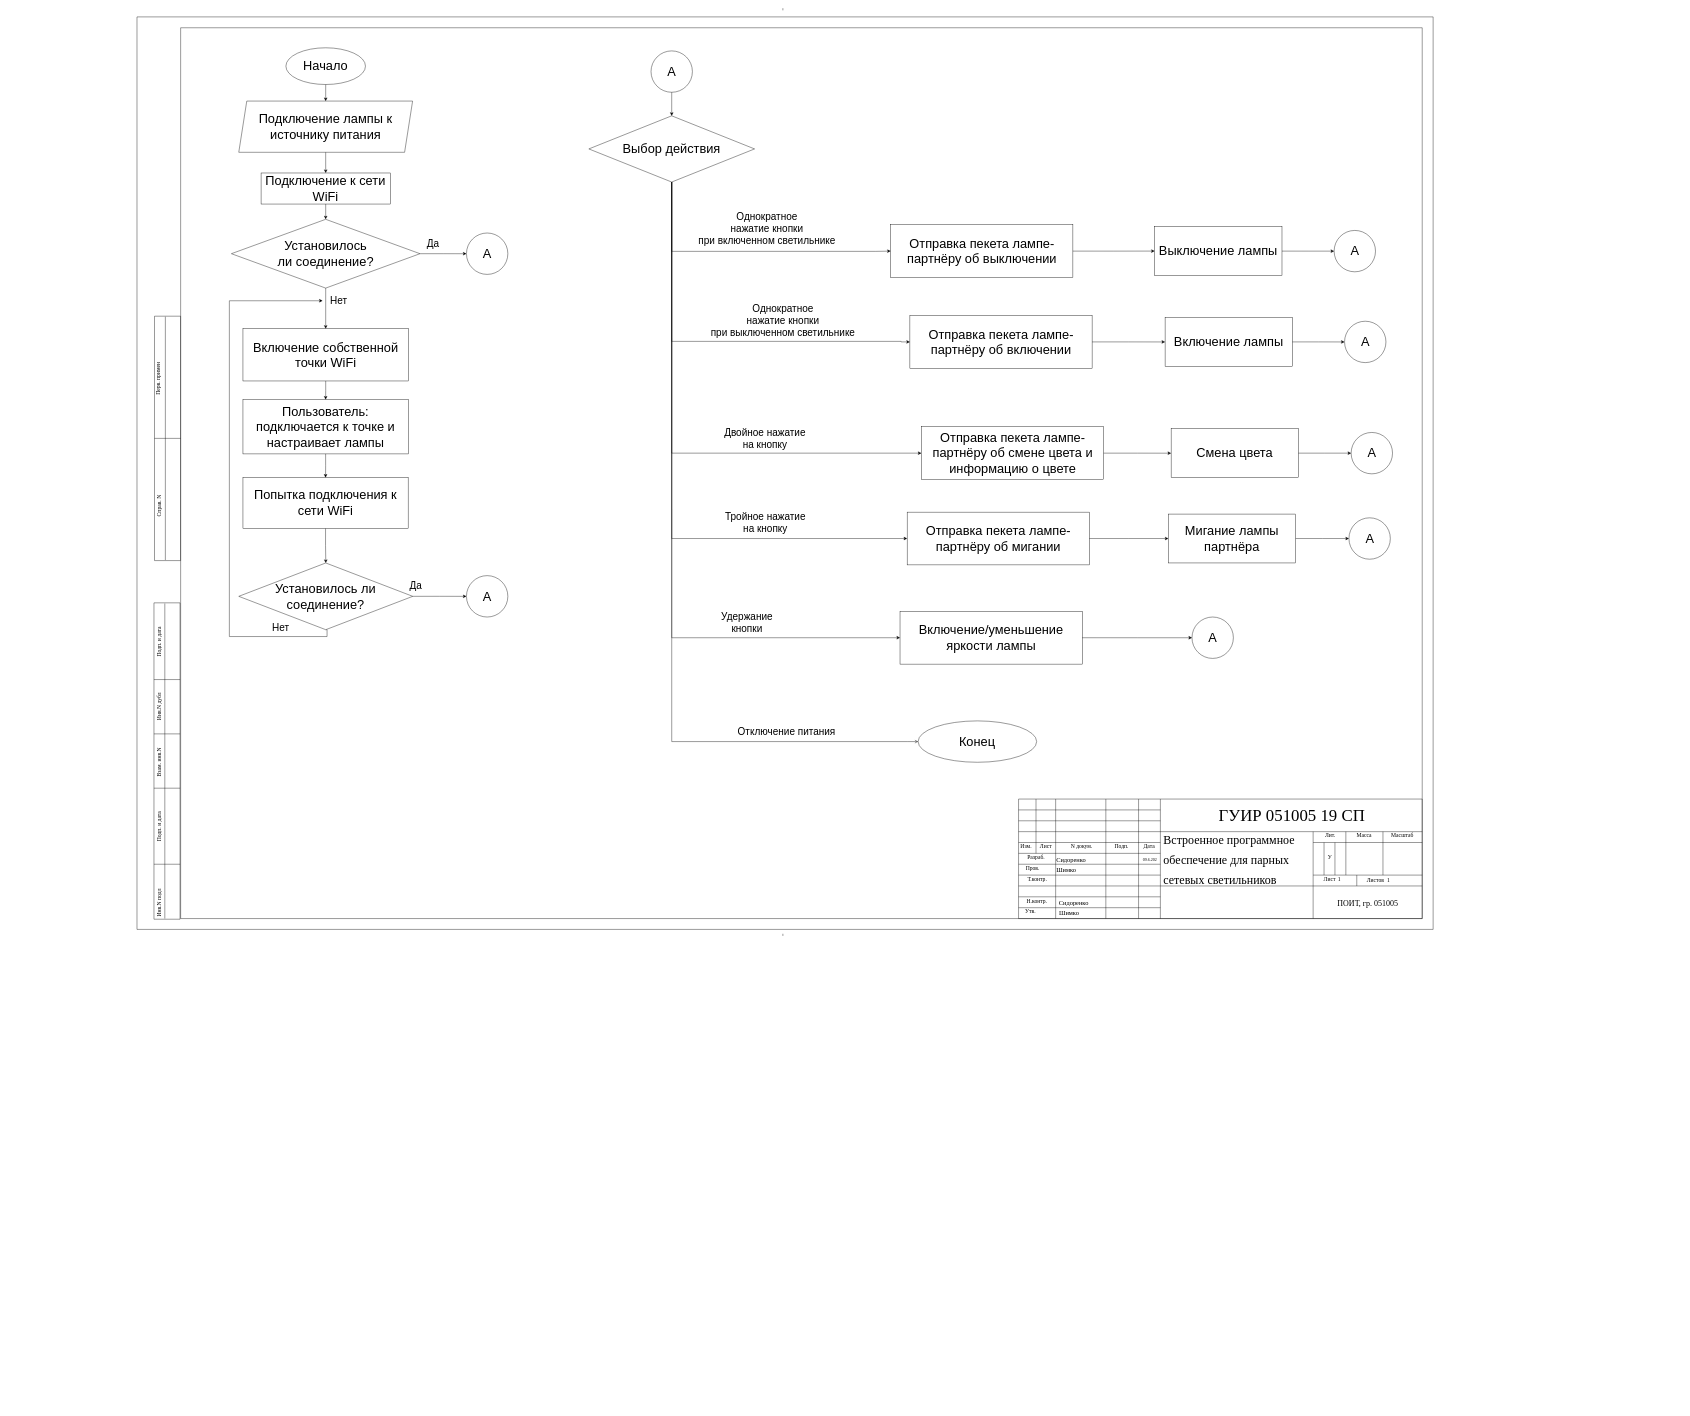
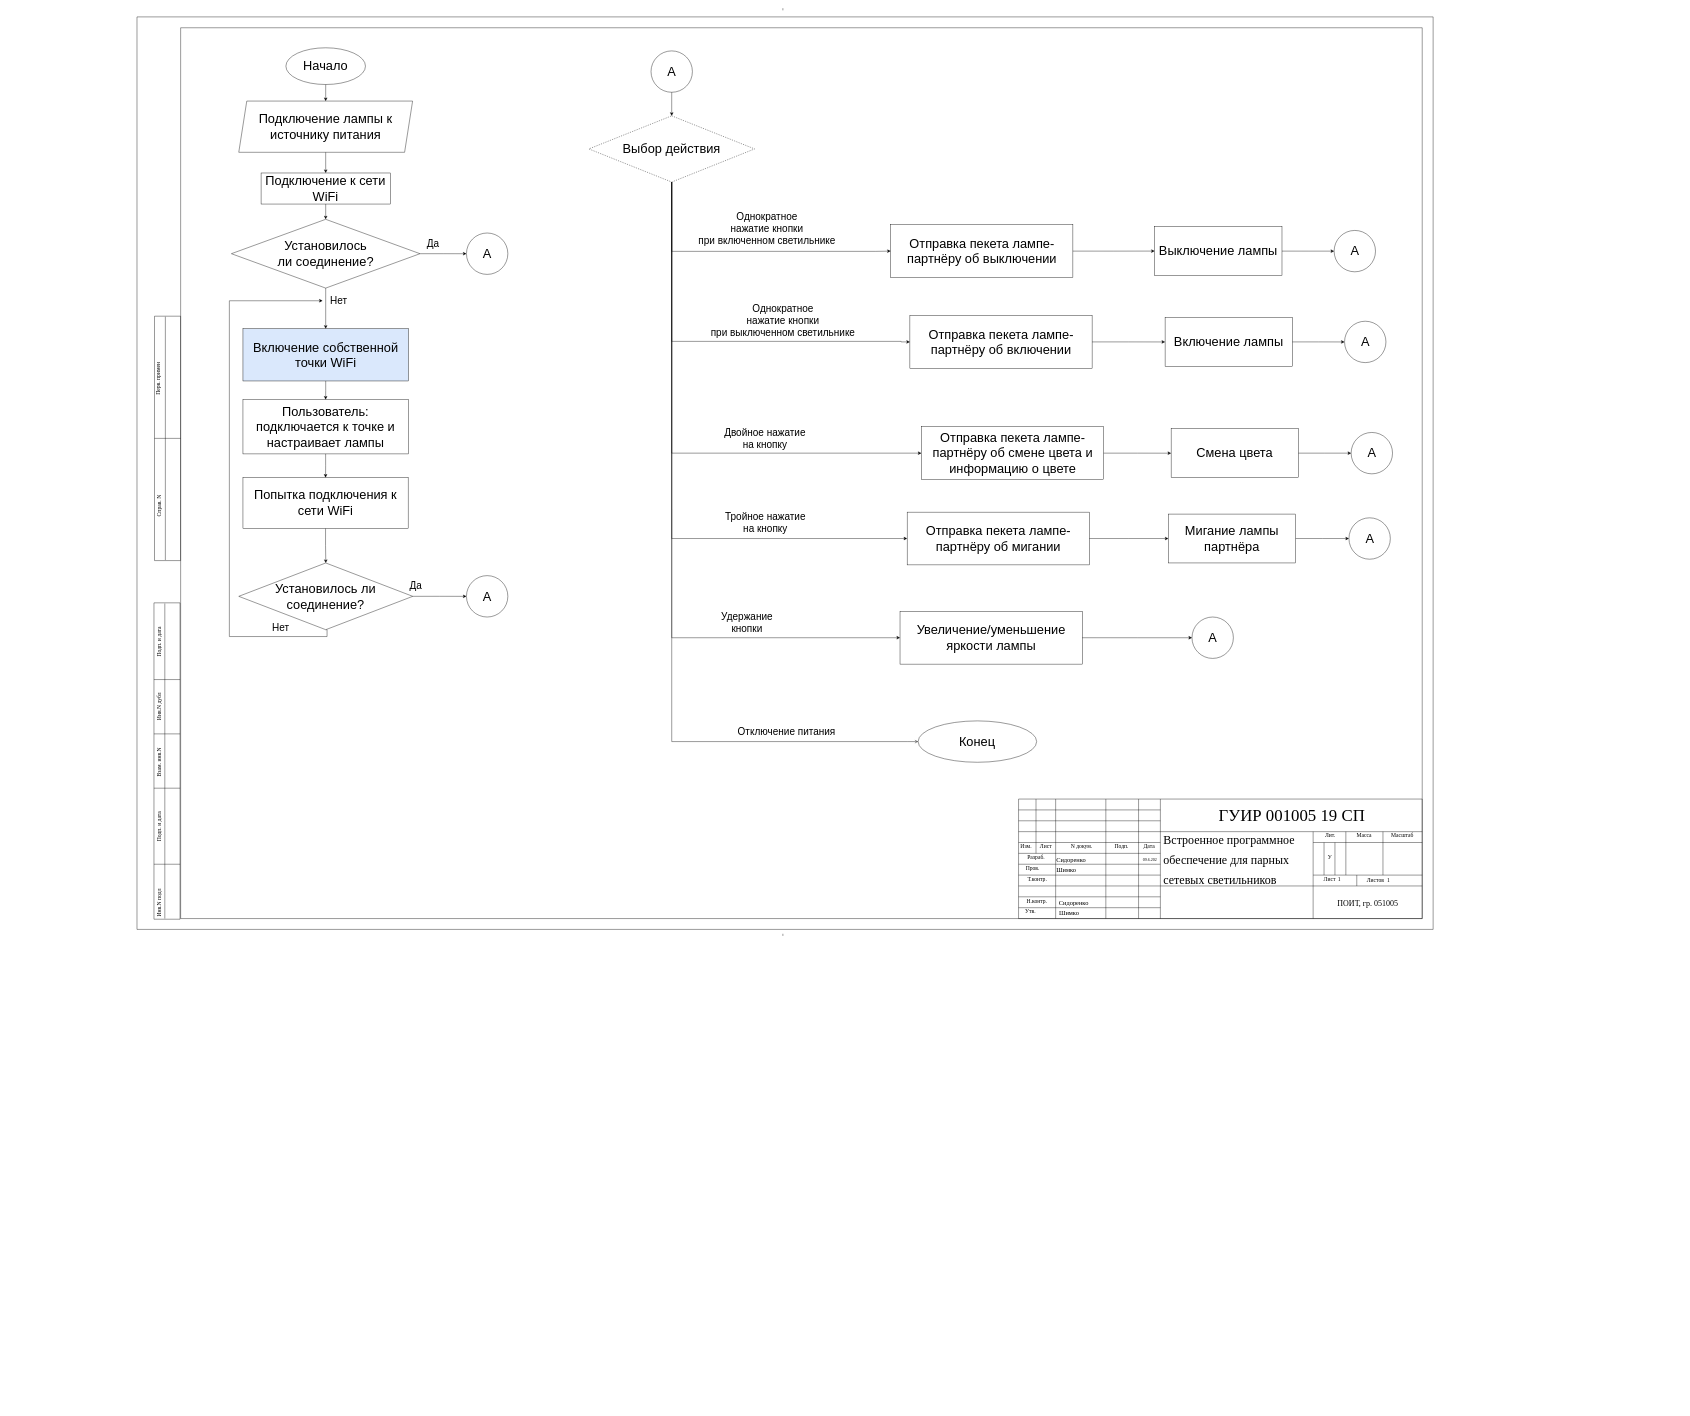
- <mxCell id="105" value="Выбор действия" style="rhombus;whiteSpace=wrap;html=1;fontSize=32;fontStyle=0" vertex="1" parent="4"><mxGeometry x="1129.929" y="247.404" width="414.468" height="165.606" as="geometry" /></mxCell>
+ <mxCell id="105" value="Выбор действия" style="rhombus;whiteSpace=wrap;html=1;fontSize=32;fontStyle=0;dashed=1;" vertex="1" parent="4"><mxGeometry x="1129.929" y="247.404" width="414.468" height="165.606" as="geometry" /></mxCell>
- <mxCell id="87" value="Включение собственной точки WiFi" style="rounded=0;whiteSpace=wrap;html=1;fontSize=32;fontStyle=0" vertex="1" parent="4"><mxGeometry x="264.967" y="779.8" width="413.782" height="130.673" as="geometry" /></mxCell>
+ <mxCell id="87" value="Включение собственной точки WiFi" style="rounded=0;whiteSpace=wrap;html=1;fontSize=32;fontStyle=0;fillColor=#dae8fc;" vertex="1" parent="4"><mxGeometry x="264.967" y="779.8" width="413.782" height="130.673" as="geometry" /></mxCell>
- <mxCell id="135" value="Включение/уменьшение яркости лампы" style="rounded=0;whiteSpace=wrap;html=1;fontSize=32;fontStyle=0" vertex="1" parent="4"><mxGeometry x="1908.085" y="1486.535" width="455.64" height="131.967" as="geometry" /></mxCell>
+ <mxCell id="135" value="Увеличение/уменьшение яркости лампы" style="rounded=0;whiteSpace=wrap;html=1;fontSize=32;fontStyle=0" vertex="1" parent="4"><mxGeometry x="1908.085" y="1486.535" width="455.64" height="131.967" as="geometry" /></mxCell>
- <mxCell id="70" value="&lt;div style=&quot;font-size: 42px&quot;&gt;&lt;font style=&quot;font-size: 42px ; font-family: &amp;quot;times new roman cyr&amp;quot; ; color: rgb(0 , 0 , 0) ; direction: ltr ; letter-spacing: 0px ; line-height: 120% ; opacity: 1&quot;&gt;ГУИР 051005 19 СП&lt;br style=&quot;font-size: 42px&quot;&gt;&lt;/font&gt;&lt;/div&gt;" style="verticalAlign=middle;align=center;vsdxID=73;fillColor=none;gradientColor=none;shape=stencil(nZBLDoAgDERP0z3SIyjew0SURgSD+Lu9kMZoXLhwN9O+tukAlrNpJg1SzDH4QW/URgNYgZTkjA4UkwJUgGXng+6DX1zLfmoymdXo17xh5zmRJ6Q42BWCfc2oJfdAr+Yv+AP9Cb7OJ3H/2JG1HNGz/84klThPVCc=);strokeColor=none;labelBackgroundColor=none;rounded=0;html=1;whiteSpace=wrap;fontSize=42;fontStyle=0" parent="29" vertex="1"><mxGeometry x="475.45" y="71.113" width="444" height="27.88" as="geometry" /></mxCell>
+ <mxCell id="70" value="&lt;div style=&quot;font-size: 42px&quot;&gt;&lt;font style=&quot;font-size: 42px ; font-family: &amp;quot;times new roman cyr&amp;quot; ; color: rgb(0 , 0 , 0) ; direction: ltr ; letter-spacing: 0px ; line-height: 120% ; opacity: 1&quot;&gt;ГУИР 001005 19 СП&lt;br style=&quot;font-size: 42px&quot;&gt;&lt;/font&gt;&lt;/div&gt;" style="verticalAlign=middle;align=center;vsdxID=73;fillColor=none;gradientColor=none;shape=stencil(nZBLDoAgDERP0z3SIyjew0SURgSD+Lu9kMZoXLhwN9O+tukAlrNpJg1SzDH4QW/URgNYgZTkjA4UkwJUgGXng+6DX1zLfmoymdXo17xh5zmRJ6Q42BWCfc2oJfdAr+Yv+AP9Cb7OJ3H/2JG1HNGz/84klThPVCc=);strokeColor=none;labelBackgroundColor=none;rounded=0;html=1;whiteSpace=wrap;fontSize=42;fontStyle=0" parent="29" vertex="1"><mxGeometry x="475.45" y="71.113" width="444" height="27.88" as="geometry" /></mxCell>
